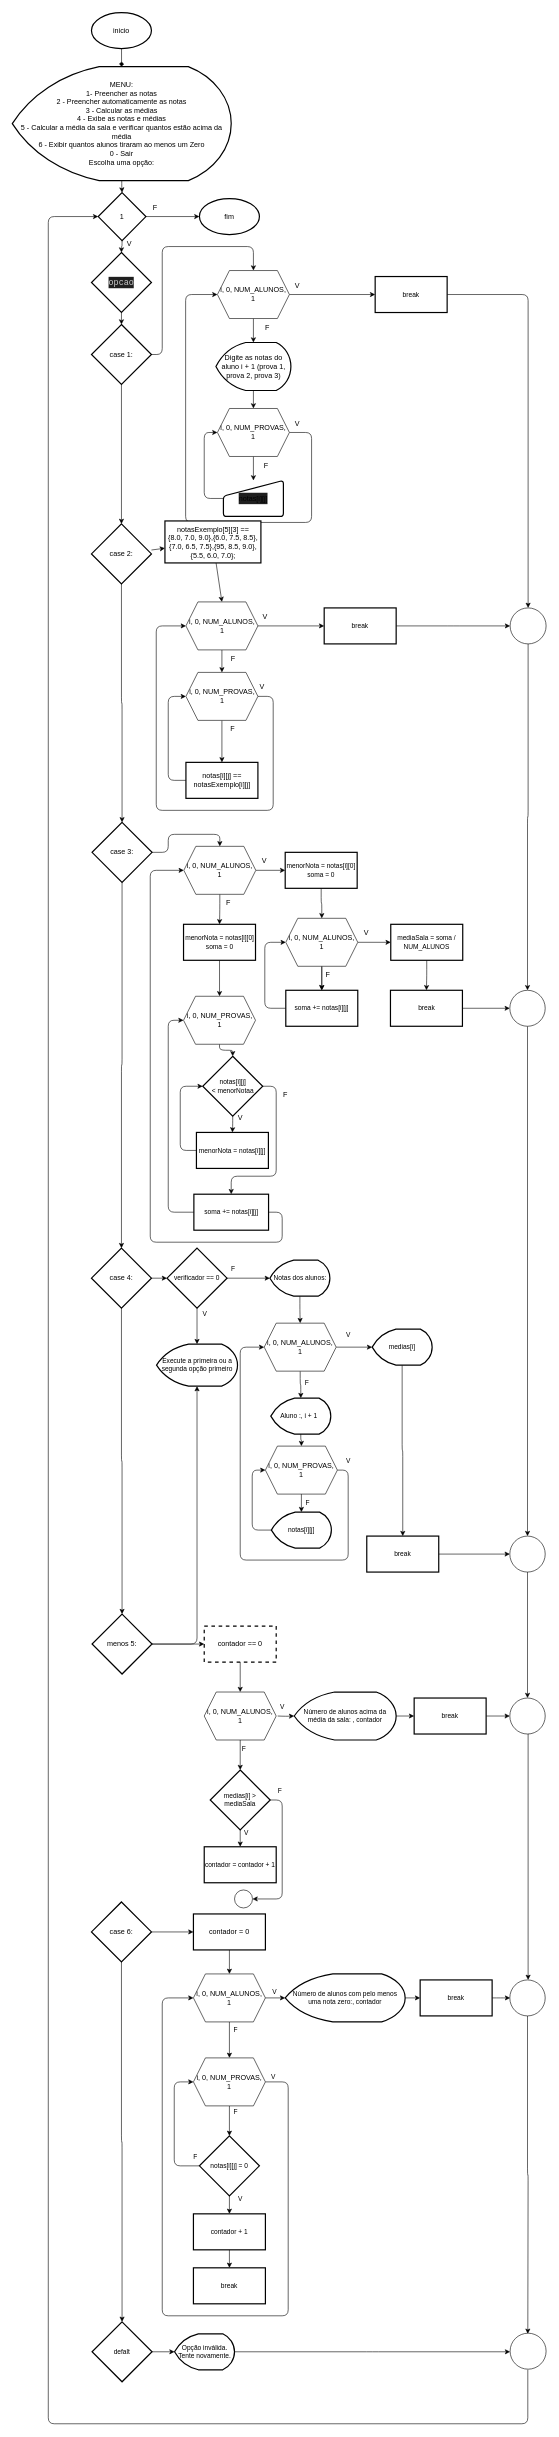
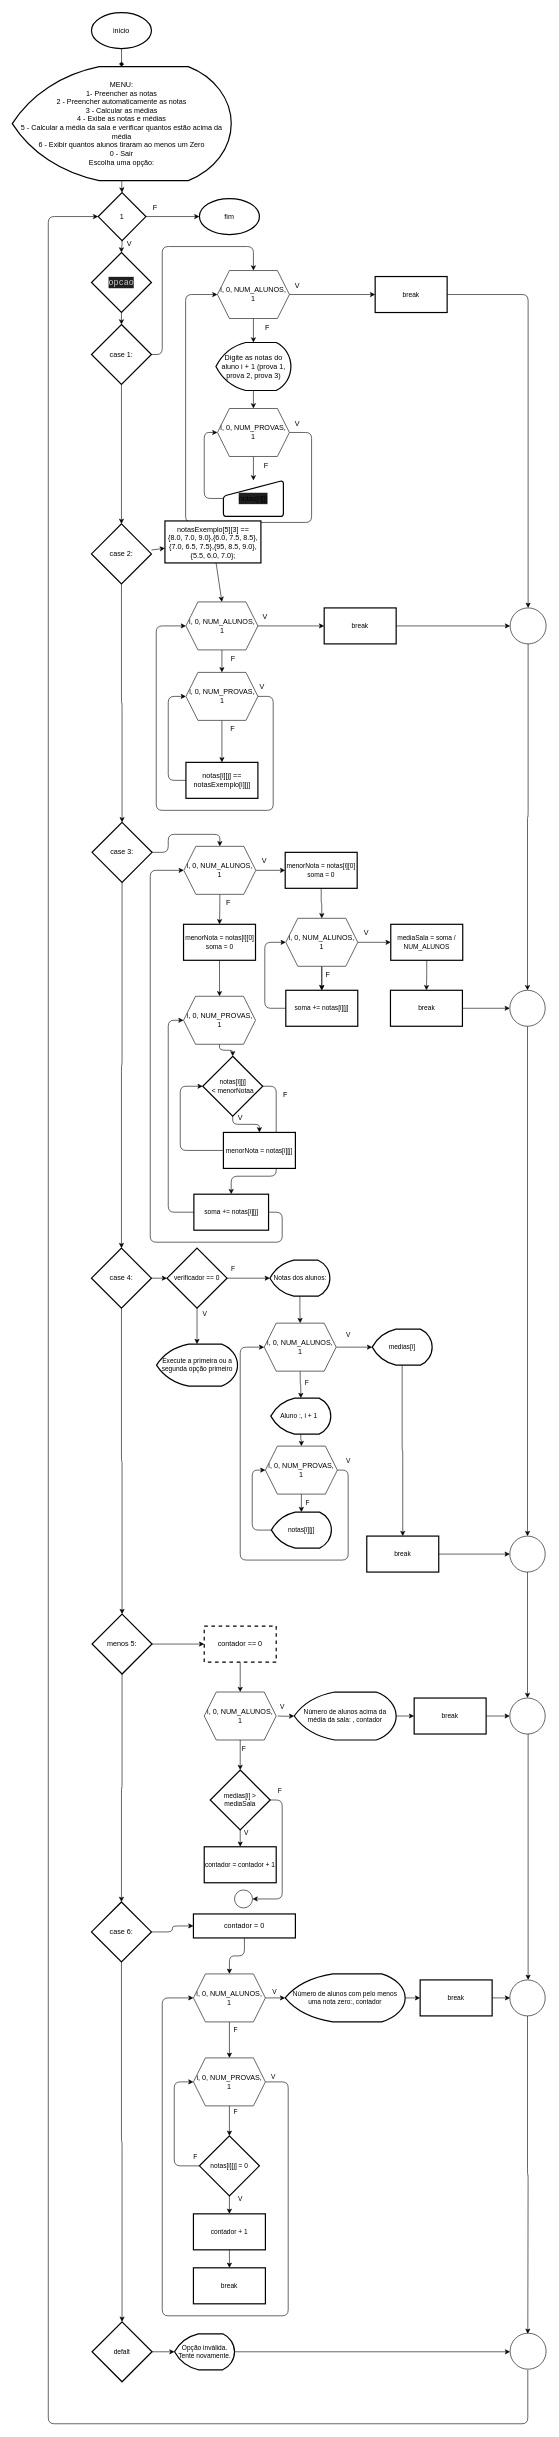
- <mxCell id="46" value="menorNota = notas[i][j]" style="whiteSpace=wrap;html=1;fontSize=11;strokeWidth=2;" parent="1" vertex="1"><mxGeometry x="327" y="1887" width="120" height="60" as="geometry" /></mxCell>
+ <mxCell id="46" value="menorNota = notas[i][j]" style="whiteSpace=wrap;html=1;fontSize=11;strokeWidth=2;" parent="1" vertex="1"><mxGeometry x="372" y="1887" width="120" height="60" as="geometry" /></mxCell>
- <mxCell id="15" style="edgeStyle=orthogonalEdgeStyle;html=1;fontSize=11;" parent="1" source="16" target="68" edge="1"><mxGeometry relative="1" as="geometry" /></mxCell>
+ <mxCell id="15" style="edgeStyle=orthogonalEdgeStyle;html=1;entryX=0.5;entryY=0;entryDx=0;entryDy=0;entryPerimeter=0;fontSize=11;" parent="1" source="16" target="25" edge="1"><mxGeometry relative="1" as="geometry" /></mxCell>
- <mxCell id="78" value="contador = 0" style="whiteSpace=wrap;html=1;strokeWidth=2;" parent="1" vertex="1"><mxGeometry x="322" y="3190" width="120" height="60" as="geometry" /></mxCell>
+ <mxCell id="78" value="contador = 0" style="whiteSpace=wrap;html=1;strokeWidth=2;" parent="1" vertex="1"><mxGeometry x="322" y="3190" width="170" height="40" as="geometry" /></mxCell>
